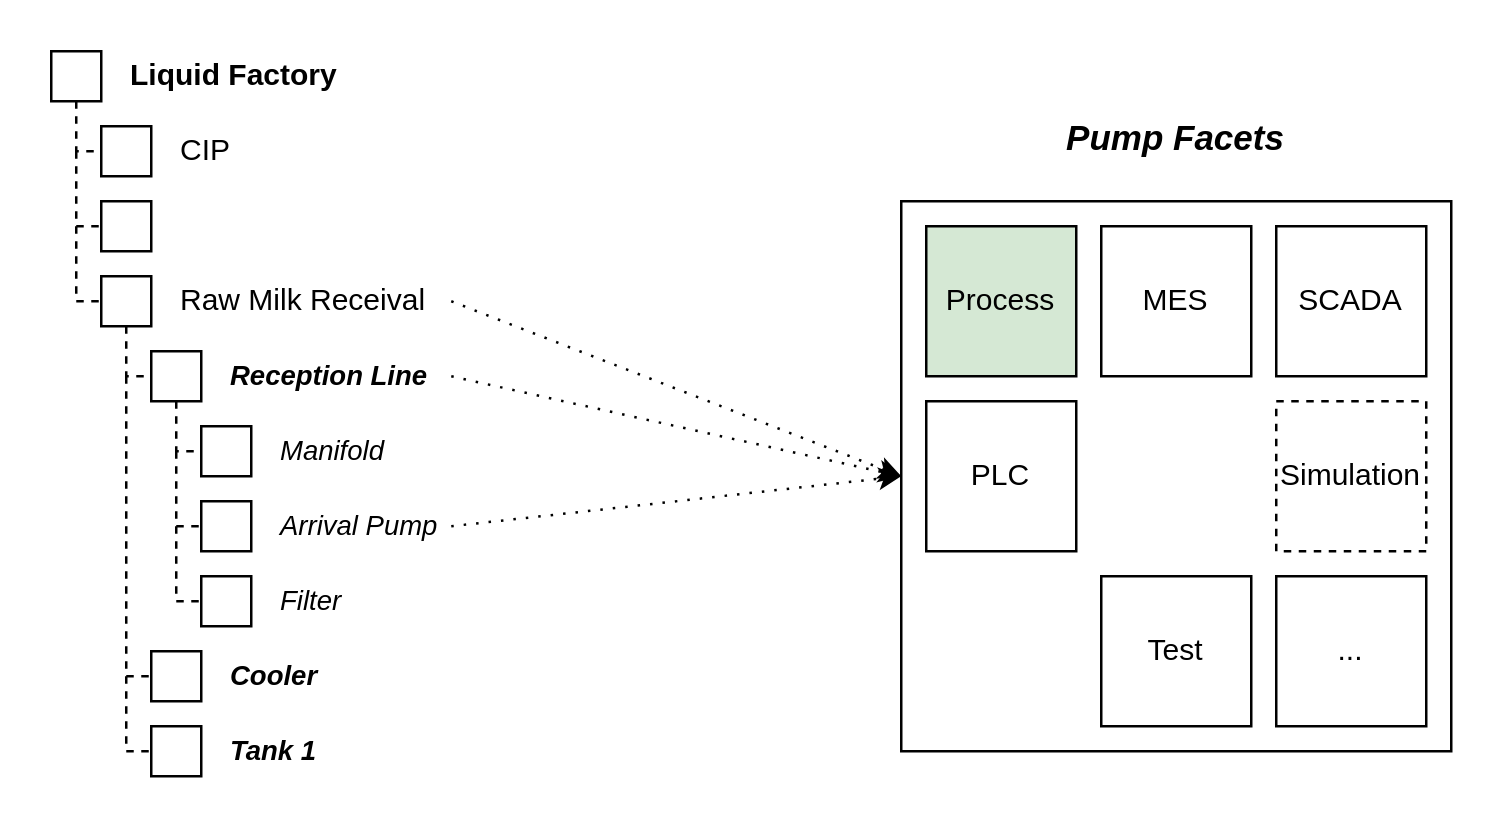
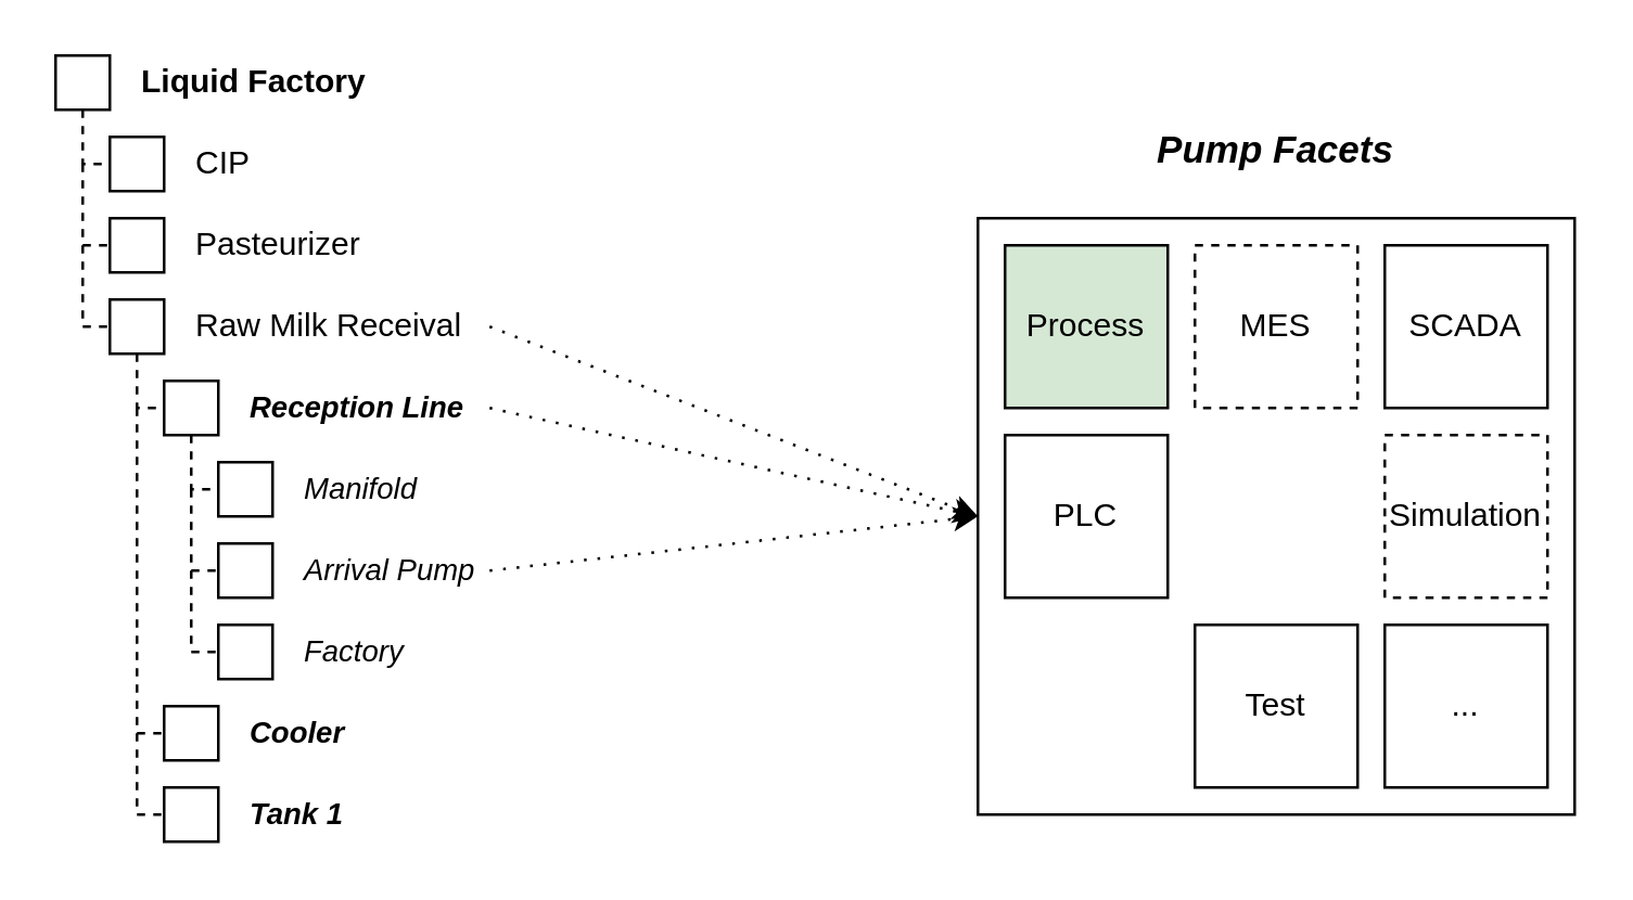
+ <mxCell id="11" value="Pasteurizer" style="text;html=1;strokeColor=none;fillColor=none;align=left;verticalAlign=middle;whiteSpace=wrap;rounded=0;fontStyle=0" parent="1" vertex="1"><mxGeometry x="70" y="80" width="70" height="20" as="geometry" /></mxCell>
- <mxCell id="35" value="MES" style="whiteSpace=wrap;html=1;aspect=fixed;" parent="1" vertex="1"><mxGeometry x="440" y="90" width="60" height="60" as="geometry" /></mxCell>
+ <mxCell id="35" value="MES" style="whiteSpace=wrap;html=1;aspect=fixed;dashed=1;" parent="1" vertex="1"><mxGeometry x="440" y="90" width="60" height="60" as="geometry" /></mxCell>
- <mxCell id="27" value="Filter" style="text;html=1;strokeColor=none;fillColor=none;align=left;verticalAlign=middle;whiteSpace=wrap;rounded=0;fontStyle=2;fontSize=11;" parent="1" vertex="1"><mxGeometry x="110" y="230" width="80" height="20" as="geometry" /></mxCell>
+ <mxCell id="27" value="Factory" style="text;html=1;strokeColor=none;fillColor=none;align=left;verticalAlign=middle;whiteSpace=wrap;rounded=0;fontStyle=2;fontSize=11;" parent="1" vertex="1"><mxGeometry x="110" y="230" width="80" height="20" as="geometry" /></mxCell>
